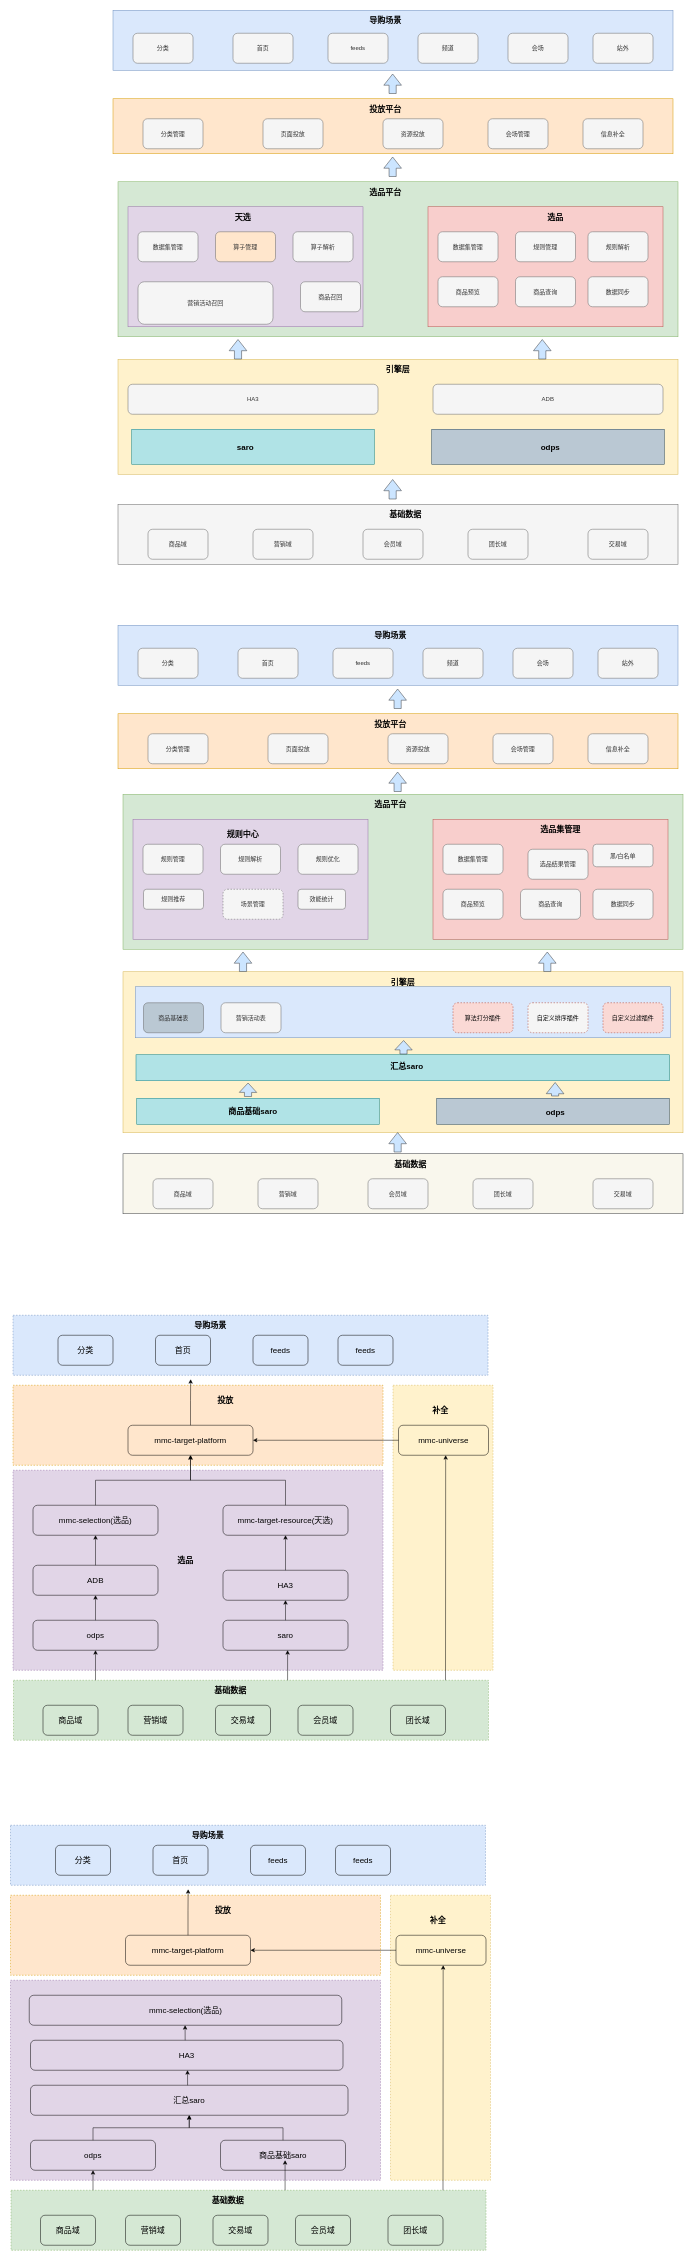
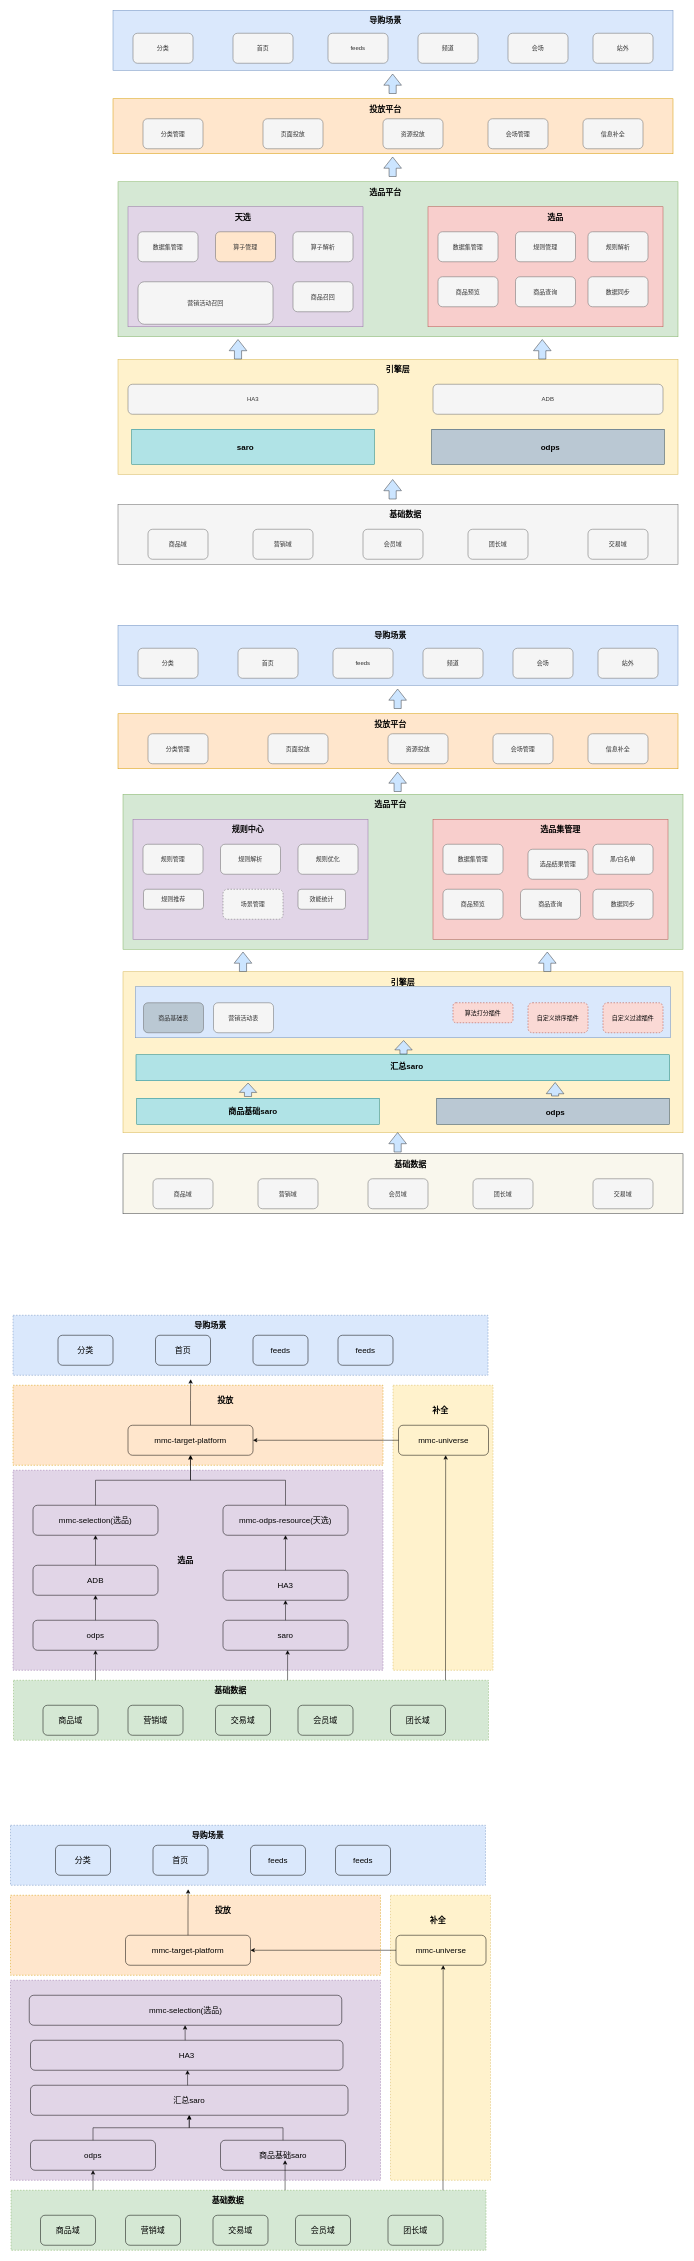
- <mxCell id="31" value="商品召回" style="rounded=1;whiteSpace=wrap;html=1;fillColor=#f5f5f5;strokeColor=#666666;fontColor=#333333;" parent="1" vertex="1"><mxGeometry x="600" y="563" width="120" height="60" as="geometry" /></mxCell>
+ <mxCell id="31" value="商品召回" style="rounded=1;whiteSpace=wrap;html=1;fillColor=#f5f5f5;strokeColor=#666666;fontColor=#333333;" parent="1" vertex="1"><mxGeometry x="585" y="563" width="120" height="60" as="geometry" /></mxCell>
- <mxCell id="76" value="规则中心" style="text;html=1;strokeColor=none;fillColor=none;align=center;verticalAlign=middle;whiteSpace=wrap;rounded=0;fontStyle=1;fontSize=16;" vertex="1" parent="1"><mxGeometry x="420" y="1658" width="130" height="20" as="geometry" /></mxCell>
+ <mxCell id="76" value="规则中心" style="text;html=1;strokeColor=none;fillColor=none;align=center;verticalAlign=middle;whiteSpace=wrap;rounded=0;fontStyle=1;fontSize=16;" vertex="1" parent="1"><mxGeometry x="430" y="1648" width="130" height="20" as="geometry" /></mxCell>
- <mxCell id="84" value="黑/白名单" style="rounded=1;whiteSpace=wrap;html=1;fillColor=#f5f5f5;strokeColor=#666666;fontColor=#333333;" vertex="1" parent="1"><mxGeometry x="1185" y="1688" width="120" height="45" as="geometry" /></mxCell>
+ <mxCell id="84" value="黑/白名单" style="rounded=1;whiteSpace=wrap;html=1;fillColor=#f5f5f5;strokeColor=#666666;fontColor=#333333;" vertex="1" parent="1"><mxGeometry x="1185" y="1688" width="120" height="60" as="geometry" /></mxCell>
- <mxCell id="110" value="营销活动表" style="rounded=1;whiteSpace=wrap;html=1;fillColor=#f5f5f5;strokeColor=#666666;fontColor=#333333;" vertex="1" parent="1"><mxGeometry x="441" y="2005" width="120" height="60" as="geometry" /></mxCell>
+ <mxCell id="110" value="营销活动表" style="rounded=1;whiteSpace=wrap;html=1;fillColor=#f5f5f5;strokeColor=#666666;fontColor=#333333;" vertex="1" parent="1"><mxGeometry x="426" y="2005" width="120" height="60" as="geometry" /></mxCell>
- <mxCell id="111" value="算法打分插件" style="rounded=1;whiteSpace=wrap;html=1;fillColor=#fad9d5;strokeColor=#ae4132;dashed=1;" vertex="1" parent="1"><mxGeometry x="905" y="2005" width="120" height="60" as="geometry" /></mxCell>
+ <mxCell id="111" value="算法打分插件" style="rounded=1;whiteSpace=wrap;html=1;fillColor=#fad9d5;strokeColor=#ae4132;dashed=1;" vertex="1" parent="1"><mxGeometry x="905" y="2005" width="120" height="40" as="geometry" /></mxCell>
- <mxCell id="112" value="自定义排序插件" style="rounded=1;whiteSpace=wrap;html=1;fillColor=#f5f5f5;strokeColor=#ae4132;dashed=1;" vertex="1" parent="1"><mxGeometry x="1055" y="2005" width="120" height="60" as="geometry" /></mxCell>
+ <mxCell id="112" value="自定义排序插件" style="rounded=1;whiteSpace=wrap;html=1;fillColor=#fad9d5;strokeColor=#ae4132;dashed=1;" vertex="1" parent="1"><mxGeometry x="1055" y="2005" width="120" height="60" as="geometry" /></mxCell>
- <mxCell id="131" value="mmc-target-resource(天选)" style="rounded=1;whiteSpace=wrap;html=1;fontSize=16;fillColor=none;" vertex="1" parent="1"><mxGeometry x="445" y="3010" width="250" height="60" as="geometry" /></mxCell>
+ <mxCell id="131" value="mmc-odps-resource(天选)" style="rounded=1;whiteSpace=wrap;html=1;fontSize=16;fillColor=none;" vertex="1" parent="1"><mxGeometry x="445" y="3010" width="250" height="60" as="geometry" /></mxCell>
